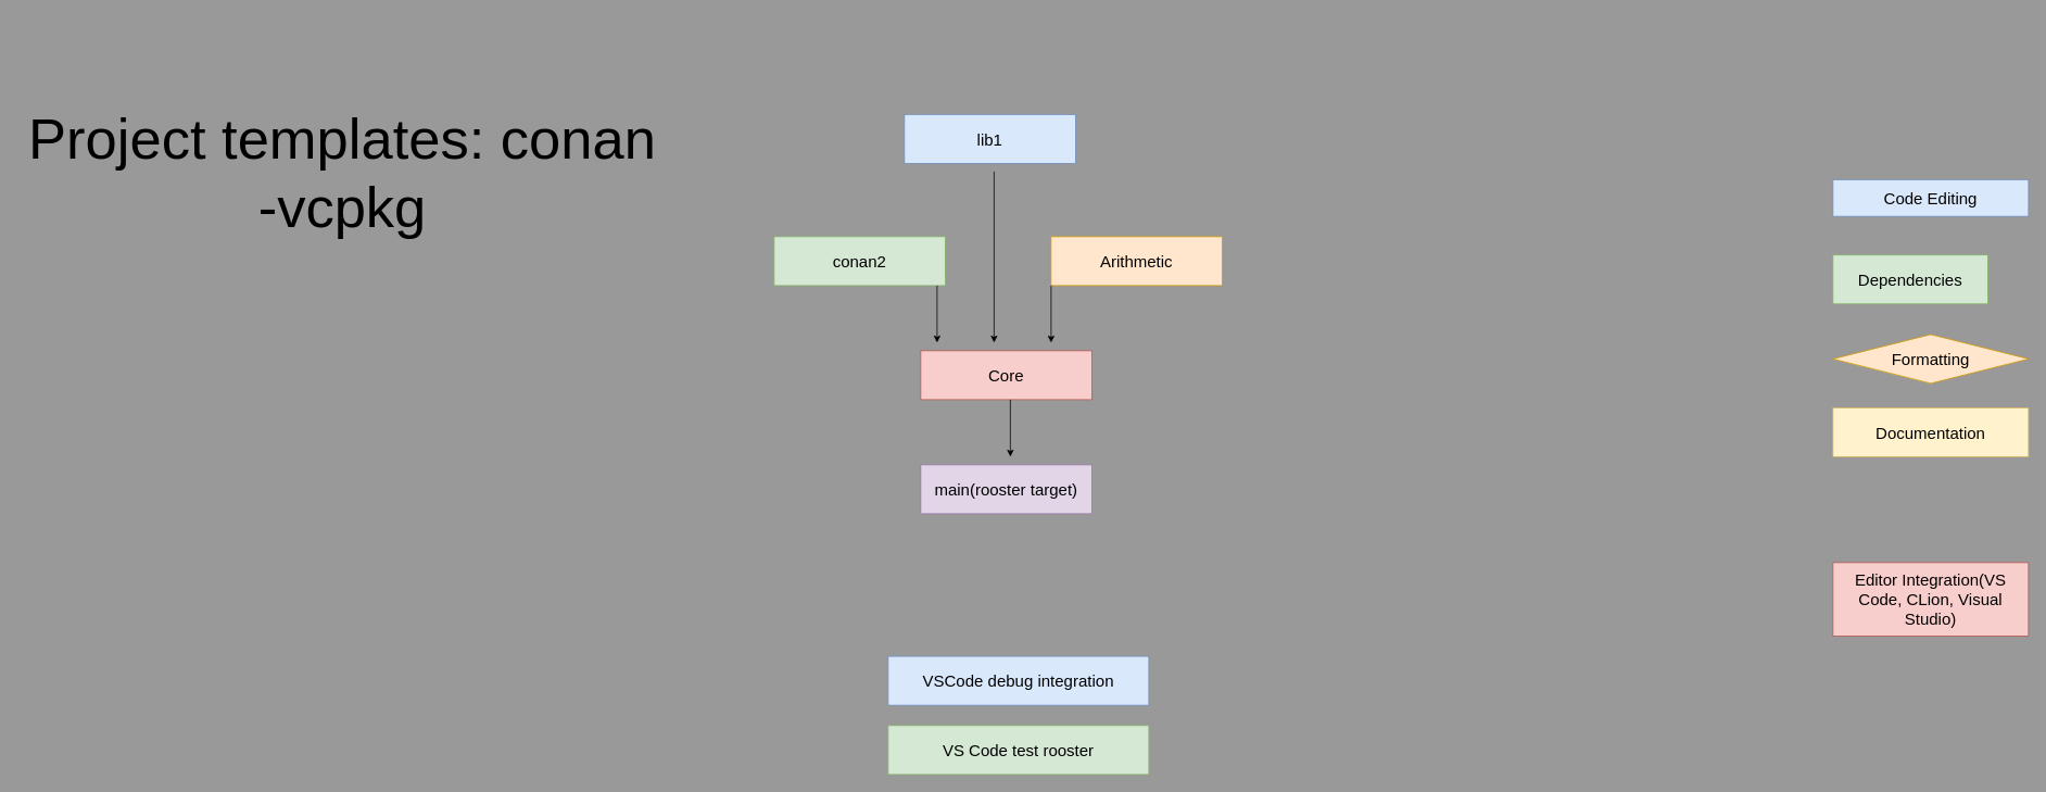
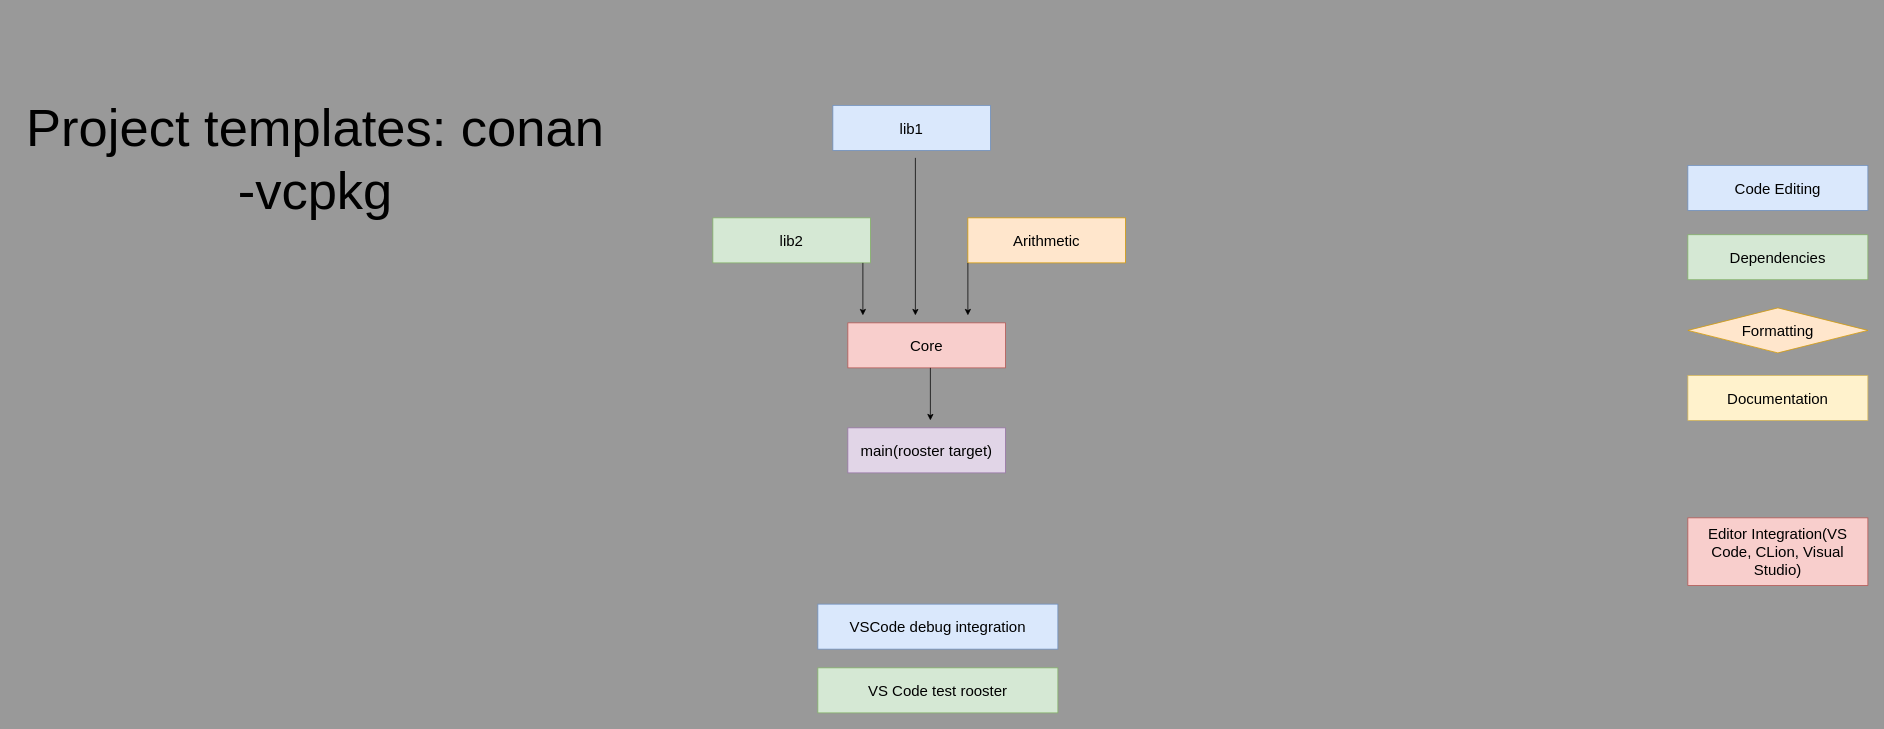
- <mxCell id="14" value="&lt;font style=&quot;font-size: 20px;&quot;&gt;Code Editing&lt;/font&gt;" style="rounded=0;whiteSpace=wrap;html=1;fillColor=#dae8fc;strokeColor=#6c8ebf;" vertex="1" parent="1"><mxGeometry x="2250" y="220" width="240" height="45" as="geometry" /></mxCell>
+ <mxCell id="14" value="&lt;font style=&quot;font-size: 20px;&quot;&gt;Code Editing&lt;/font&gt;" style="rounded=0;whiteSpace=wrap;html=1;fillColor=#dae8fc;strokeColor=#6c8ebf;" vertex="1" parent="1"><mxGeometry x="2250" y="220" width="240" height="60" as="geometry" /></mxCell>
- <mxCell id="4" value="&lt;font style=&quot;font-size: 20px;&quot;&gt;conan2&lt;br&gt;&lt;/font&gt;" style="rounded=0;whiteSpace=wrap;html=1;fillColor=#d5e8d4;strokeColor=#82b366;" parent="1" vertex="1"><mxGeometry x="950" y="290" width="210" height="60" as="geometry" /></mxCell>
+ <mxCell id="4" value="&lt;font style=&quot;font-size: 20px;&quot;&gt;lib2&lt;br&gt;&lt;/font&gt;" style="rounded=0;whiteSpace=wrap;html=1;fillColor=#d5e8d4;strokeColor=#82b366;" parent="1" vertex="1"><mxGeometry x="950" y="290" width="210" height="60" as="geometry" /></mxCell>
- <mxCell id="15" value="&lt;font style=&quot;font-size: 20px;&quot;&gt;Dependencies&lt;/font&gt;" style="rounded=0;whiteSpace=wrap;html=1;fillColor=#d5e8d4;strokeColor=#82b366;" vertex="1" parent="1"><mxGeometry x="2250" y="312.5" width="190" height="60" as="geometry" /></mxCell>
+ <mxCell id="15" value="&lt;font style=&quot;font-size: 20px;&quot;&gt;Dependencies&lt;/font&gt;" style="rounded=0;whiteSpace=wrap;html=1;fillColor=#d5e8d4;strokeColor=#82b366;" vertex="1" parent="1"><mxGeometry x="2250" y="312.5" width="240" height="60" as="geometry" /></mxCell>
